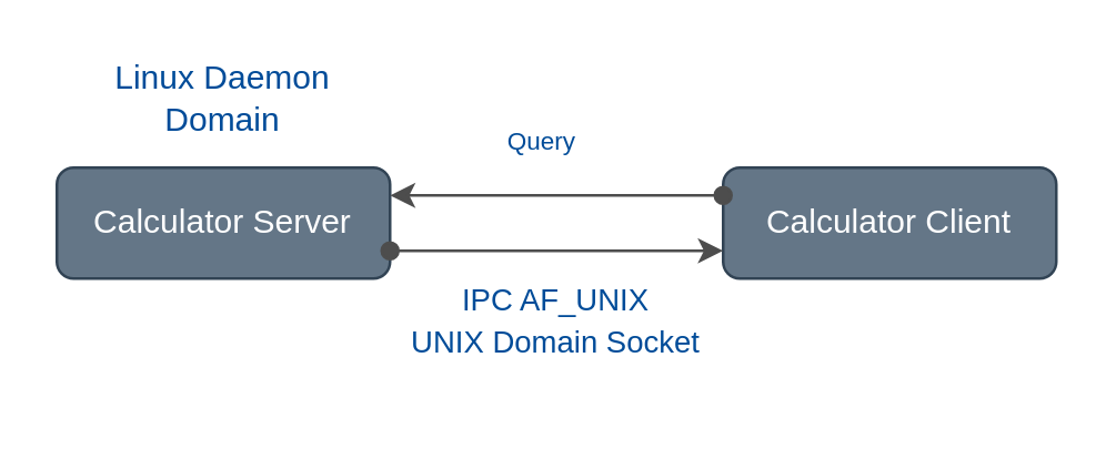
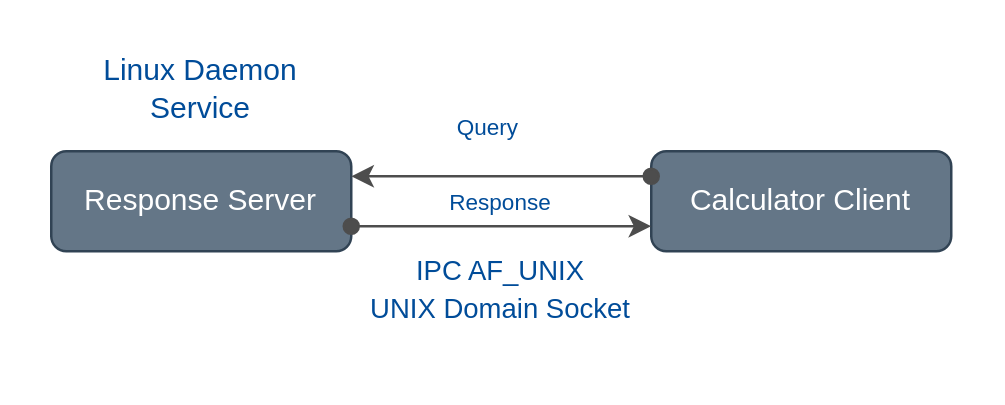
- <mxCell id="9" value="Linux Daemon Domain" style="text;html=1;strokeColor=none;fillColor=none;align=center;verticalAlign=middle;whiteSpace=wrap;rounded=0;fontColor=#004C99;" vertex="1" parent="1"><mxGeometry x="20" y="20" width="120" height="30" as="geometry" /></mxCell>
+ <mxCell id="9" value="Linux Daemon Service" style="text;html=1;strokeColor=none;fillColor=none;align=center;verticalAlign=middle;whiteSpace=wrap;rounded=0;fontColor=#004C99;" vertex="1" parent="1"><mxGeometry x="20" y="20" width="120" height="30" as="geometry" /></mxCell>
- <mxCell id="2" value="Calculator Server" style="rounded=1;whiteSpace=wrap;html=1;fillColor=#647687;fontColor=#ffffff;strokeColor=#314354;" vertex="1" parent="1"><mxGeometry x="20" y="60" width="120" height="40" as="geometry" /></mxCell>
+ <mxCell id="2" value="Response Server" style="rounded=1;whiteSpace=wrap;html=1;fillColor=#647687;fontColor=#ffffff;strokeColor=#314354;" vertex="1" parent="1"><mxGeometry x="20" y="60" width="120" height="40" as="geometry" /></mxCell>
+ <mxCell id="8" value="&lt;font style=&quot;font-size: 9px;&quot;&gt;Response&lt;/font&gt;" style="text;html=1;strokeColor=none;fillColor=none;align=center;verticalAlign=middle;whiteSpace=wrap;rounded=0;fontColor=#004C99;" vertex="1" parent="1"><mxGeometry x="170" y="70" width="60" height="20" as="geometry" /></mxCell>
